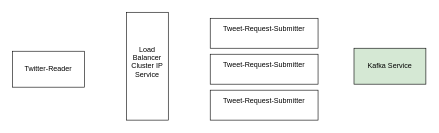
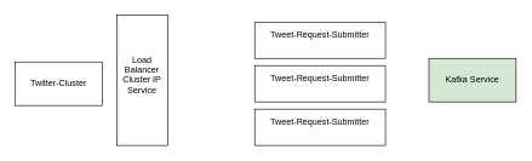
- <mxCell id="6" value="Load Balancer&lt;div&gt;Cluster IP Service&lt;/div&gt;&lt;div&gt;&lt;br&gt;&lt;/div&gt;" style="rounded=0;whiteSpace=wrap;html=1;" vertex="1" parent="1"><mxGeometry x="210" y="20" width="70" height="180" as="geometry" /></mxCell>
+ <mxCell id="6" value="Load Balancer&lt;div&gt;Cluster IP Service&lt;/div&gt;&lt;div&gt;&lt;br&gt;&lt;/div&gt;" style="rounded=0;whiteSpace=wrap;html=1;" vertex="1" parent="1"><mxGeometry x="160" y="20" width="70" height="180" as="geometry" /></mxCell>
- <mxCell id="2" value="Twitter-Reader" style="rounded=0;whiteSpace=wrap;html=1;" vertex="1" parent="1"><mxGeometry x="20" y="85" width="120" height="60" as="geometry" /></mxCell>
+ <mxCell id="2" value="Twitter-Cluster" style="rounded=0;whiteSpace=wrap;html=1;" vertex="1" parent="1"><mxGeometry x="20" y="85" width="120" height="60" as="geometry" /></mxCell>
